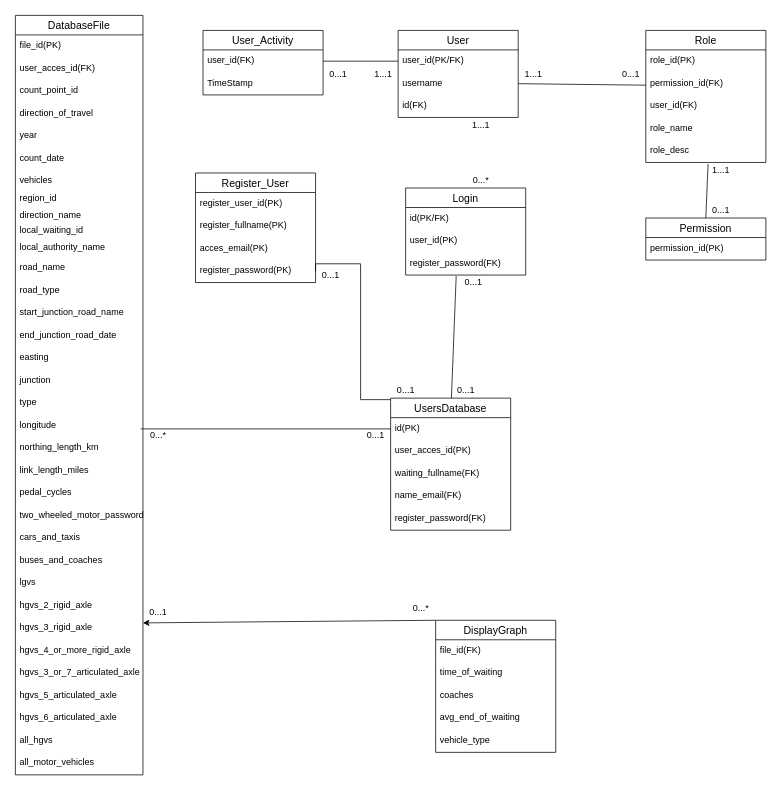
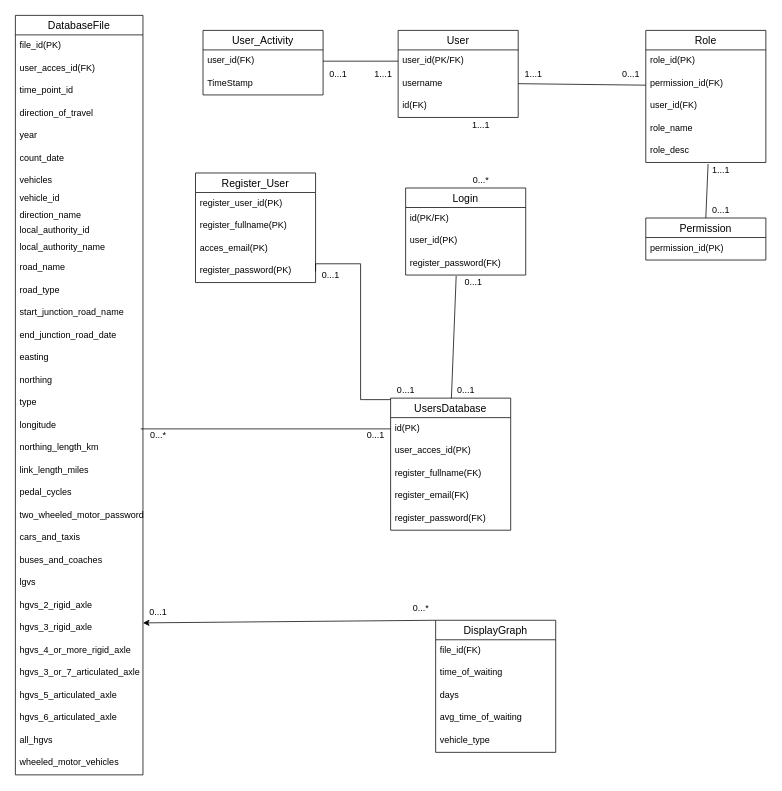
- <mxCell id="23" value="count_point_id" style="text;strokeColor=none;fillColor=none;spacingLeft=4;spacingRight=4;overflow=hidden;rotatable=0;points=[[0,0.5],[1,0.5]];portConstraint=eastwest;fontSize=12;" parent="20" vertex="1"><mxGeometry y="86" width="170" height="30" as="geometry" /></mxCell>
+ <mxCell id="23" value="time_point_id" style="text;strokeColor=none;fillColor=none;spacingLeft=4;spacingRight=4;overflow=hidden;rotatable=0;points=[[0,0.5],[1,0.5]];portConstraint=eastwest;fontSize=12;" parent="20" vertex="1"><mxGeometry y="86" width="170" height="30" as="geometry" /></mxCell>
- <mxCell id="28" value="region_id" style="text;html=1;align=left;verticalAlign=middle;resizable=0;points=[];autosize=1;spacingLeft=4;spacingTop=6;" parent="20" vertex="1"><mxGeometry y="226" width="170" height="30" as="geometry" /></mxCell>
+ <mxCell id="28" value="vehicle_id" style="text;html=1;align=left;verticalAlign=middle;resizable=0;points=[];autosize=1;spacingLeft=4;spacingTop=6;" parent="20" vertex="1"><mxGeometry y="226" width="170" height="30" as="geometry" /></mxCell>
- <mxCell id="30" value="local_waiting_id" style="text;html=1;align=left;verticalAlign=middle;resizable=0;points=[];autosize=1;spacingLeft=4;spacingBottom=0;spacingTop=0;" parent="20" vertex="1"><mxGeometry y="276" width="170" height="20" as="geometry" /></mxCell>
+ <mxCell id="30" value="local_authority_id" style="text;html=1;align=left;verticalAlign=middle;resizable=0;points=[];autosize=1;spacingLeft=4;spacingBottom=0;spacingTop=0;" parent="20" vertex="1"><mxGeometry y="276" width="170" height="20" as="geometry" /></mxCell>
- <mxCell id="37" value="junction" style="text;whiteSpace=wrap;html=1;spacingLeft=4;" parent="20" vertex="1"><mxGeometry y="472" width="170" height="30" as="geometry" /></mxCell>
+ <mxCell id="37" value="northing" style="text;whiteSpace=wrap;html=1;spacingLeft=4;" parent="20" vertex="1"><mxGeometry y="472" width="170" height="30" as="geometry" /></mxCell>
- <mxCell id="68" value="waiting_fullname(FK)" style="text;strokeColor=none;fillColor=none;spacingLeft=4;spacingRight=4;overflow=hidden;rotatable=0;points=[[0,0.5],[1,0.5]];portConstraint=eastwest;fontSize=12;" parent="65" vertex="1"><mxGeometry y="86" width="160" height="30" as="geometry" /></mxCell>
+ <mxCell id="68" value="register_fullname(FK)" style="text;strokeColor=none;fillColor=none;spacingLeft=4;spacingRight=4;overflow=hidden;rotatable=0;points=[[0,0.5],[1,0.5]];portConstraint=eastwest;fontSize=12;" parent="65" vertex="1"><mxGeometry y="86" width="160" height="30" as="geometry" /></mxCell>
- <mxCell id="69" value="name_email(FK)" style="text;strokeColor=none;fillColor=none;spacingLeft=4;spacingRight=4;overflow=hidden;rotatable=0;points=[[0,0.5],[1,0.5]];portConstraint=eastwest;fontSize=12;" parent="65" vertex="1"><mxGeometry y="116" width="160" height="30" as="geometry" /></mxCell>
+ <mxCell id="69" value="register_email(FK)" style="text;strokeColor=none;fillColor=none;spacingLeft=4;spacingRight=4;overflow=hidden;rotatable=0;points=[[0,0.5],[1,0.5]];portConstraint=eastwest;fontSize=12;" parent="65" vertex="1"><mxGeometry y="116" width="160" height="30" as="geometry" /></mxCell>
- <mxCell id="62" value="coaches" style="text;strokeColor=none;fillColor=none;spacingLeft=4;spacingRight=4;overflow=hidden;rotatable=0;points=[[0,0.5],[1,0.5]];portConstraint=eastwest;fontSize=12;" parent="59" vertex="1"><mxGeometry y="86" width="160" height="30" as="geometry" /></mxCell>
+ <mxCell id="62" value="days" style="text;strokeColor=none;fillColor=none;spacingLeft=4;spacingRight=4;overflow=hidden;rotatable=0;points=[[0,0.5],[1,0.5]];portConstraint=eastwest;fontSize=12;" parent="59" vertex="1"><mxGeometry y="86" width="160" height="30" as="geometry" /></mxCell>
- <mxCell id="63" value="avg_end_of_waiting" style="text;strokeColor=none;fillColor=none;spacingLeft=4;spacingRight=4;overflow=hidden;rotatable=0;points=[[0,0.5],[1,0.5]];portConstraint=eastwest;fontSize=12;" parent="59" vertex="1"><mxGeometry y="116" width="160" height="30" as="geometry" /></mxCell>
+ <mxCell id="63" value="avg_time_of_waiting" style="text;strokeColor=none;fillColor=none;spacingLeft=4;spacingRight=4;overflow=hidden;rotatable=0;points=[[0,0.5],[1,0.5]];portConstraint=eastwest;fontSize=12;" parent="59" vertex="1"><mxGeometry y="116" width="160" height="30" as="geometry" /></mxCell>
- <mxCell id="54" value="all_motor_vehicles" style="text;whiteSpace=wrap;html=1;spacingLeft=4;" parent="20" vertex="1"><mxGeometry y="982" width="170" height="30" as="geometry" /></mxCell>
+ <mxCell id="54" value="wheeled_motor_vehicles" style="text;whiteSpace=wrap;html=1;spacingLeft=4;" parent="20" vertex="1"><mxGeometry y="982" width="170" height="30" as="geometry" /></mxCell>
